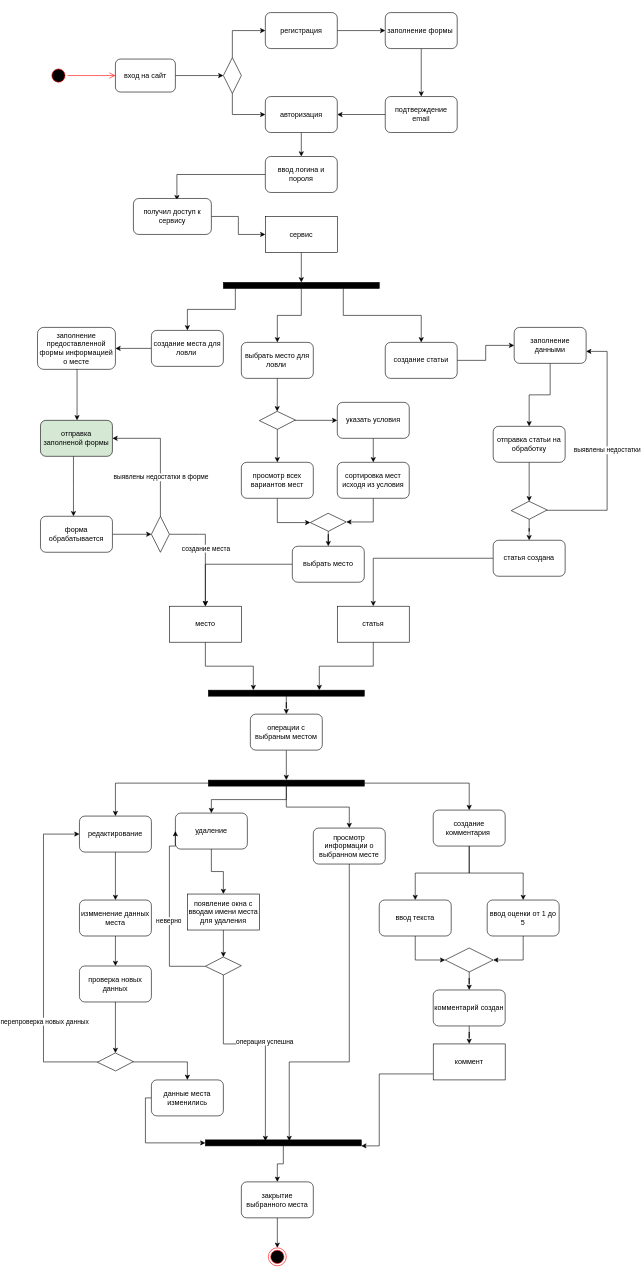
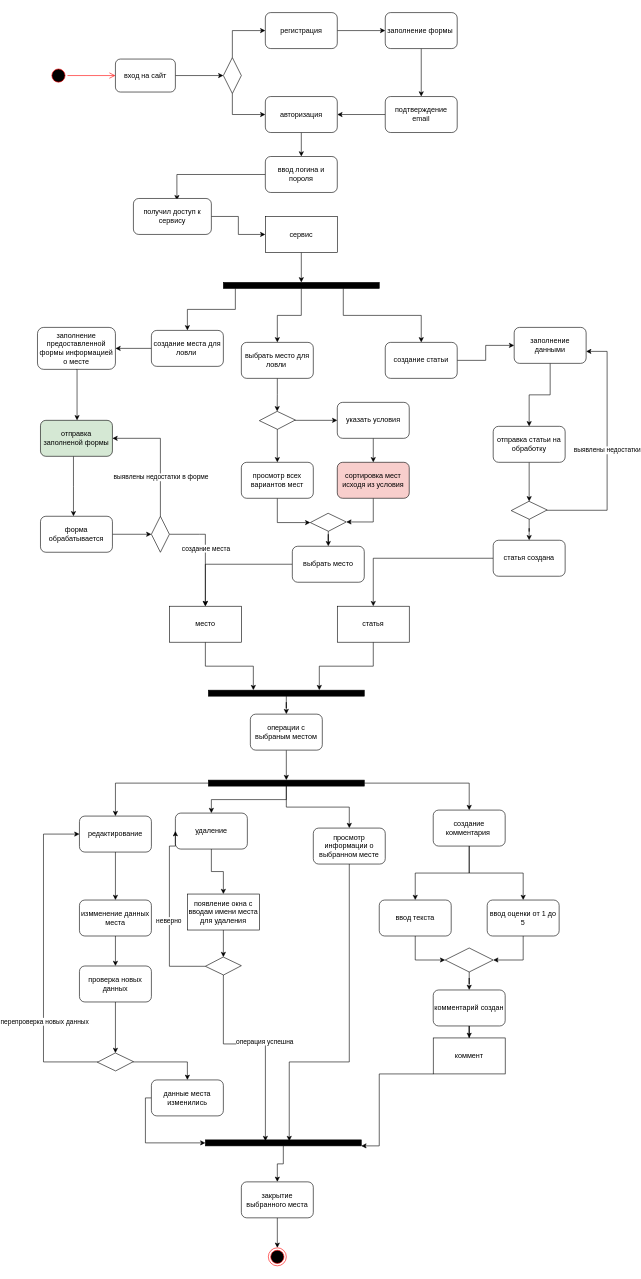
- <mxCell id="43" value="сортировка мест исходя из условия" style="rounded=1;whiteSpace=wrap;html=1;" parent="1" vertex="1"><mxGeometry x="520" y="770" width="120" height="60" as="geometry" /></mxCell>
+ <mxCell id="43" value="сортировка мест исходя из условия" style="rounded=1;whiteSpace=wrap;html=1;fillColor=#f8cecc;" parent="1" vertex="1"><mxGeometry x="520" y="770" width="120" height="60" as="geometry" /></mxCell>
- <mxCell id="104" value="коммент" style="rounded=0;whiteSpace=wrap;html=1;" parent="1" vertex="1"><mxGeometry x="680" y="1740" width="120" height="60" as="geometry" /></mxCell>
+ <mxCell id="104" value="коммент" style="rounded=0;whiteSpace=wrap;html=1;" parent="1" vertex="1"><mxGeometry x="680" y="1730" width="120" height="60" as="geometry" /></mxCell>
